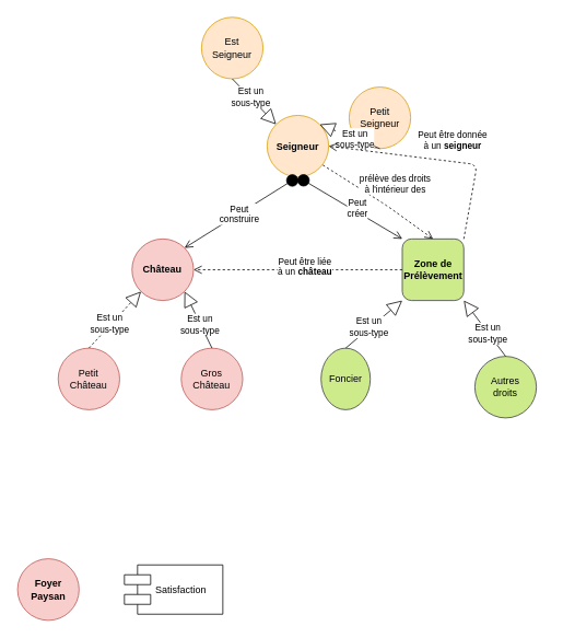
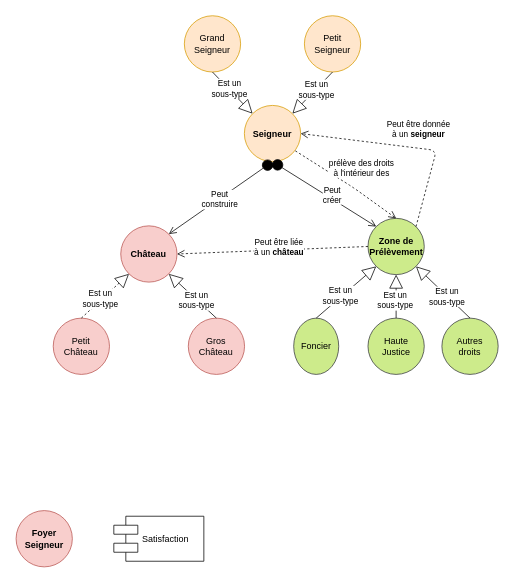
- <mxCell id="3" value="Est&lt;br&gt;Seigneur&lt;br&gt;" style="ellipse;whiteSpace=wrap;html=1;aspect=fixed;fillColor=#ffe6cc;strokeColor=#d79b00;" vertex="1" parent="1"><mxGeometry x="245" y="20.5" width="75" height="75" as="geometry" /></mxCell>
+ <mxCell id="3" value="Grand&lt;br&gt;Seigneur&lt;br&gt;" style="ellipse;whiteSpace=wrap;html=1;aspect=fixed;fillColor=#ffe6cc;strokeColor=#d79b00;" vertex="1" parent="1"><mxGeometry x="245" y="20.5" width="75" height="75" as="geometry" /></mxCell>
- <mxCell id="4" value="Petit&lt;br&gt;Seigneur&lt;br&gt;" style="ellipse;whiteSpace=wrap;html=1;aspect=fixed;fillColor=#ffe6cc;strokeColor=#d79b00;" vertex="1" parent="1"><mxGeometry x="425" y="105.5" width="75" height="75" as="geometry" /></mxCell>
+ <mxCell id="4" value="Petit&lt;br&gt;Seigneur&lt;br&gt;" style="ellipse;whiteSpace=wrap;html=1;aspect=fixed;fillColor=#ffe6cc;strokeColor=#d79b00;" vertex="1" parent="1"><mxGeometry x="405" y="20.5" width="75" height="75" as="geometry" /></mxCell>
- <mxCell id="8" value="&lt;b&gt;Château&lt;/b&gt;" style="ellipse;whiteSpace=wrap;html=1;aspect=fixed;fillColor=#f8cecc;strokeColor=#b85450;" vertex="1" parent="1"><mxGeometry x="160.25" y="290.5" width="75" height="75" as="geometry" /></mxCell>
+ <mxCell id="8" value="&lt;b&gt;Château&lt;/b&gt;" style="ellipse;whiteSpace=wrap;html=1;aspect=fixed;fillColor=#f8cecc;strokeColor=#b85450;" vertex="1" parent="1"><mxGeometry x="160.25" y="300.5" width="75" height="75" as="geometry" /></mxCell>
- <mxCell id="14" value="&lt;b&gt;Zone de&lt;br&gt;Prélèvement&lt;br&gt;&lt;/b&gt;" style="whiteSpace=wrap;html=1;aspect=fixed;fillColor=#cdeb8b;strokeColor=#36393d;rounded=1;" vertex="1" parent="1"><mxGeometry x="489.75" y="290.5" width="75" height="75" as="geometry" /></mxCell>
+ <mxCell id="14" value="&lt;b&gt;Zone de&lt;br&gt;Prélèvement&lt;br&gt;&lt;/b&gt;" style="ellipse;whiteSpace=wrap;html=1;aspect=fixed;fillColor=#cdeb8b;strokeColor=#36393d;" vertex="1" parent="1"><mxGeometry x="489.75" y="290.5" width="75" height="75" as="geometry" /></mxCell>
+ <mxCell id="20" value="Est un&lt;br&gt;sous-type&lt;br&gt;" style="endArrow=block;endSize=16;endFill=0;html=1;exitX=0.5;exitY=0;exitDx=0;exitDy=0;entryX=0.5;entryY=1;entryDx=0;entryDy=0;" edge="1" parent="1" source="19" target="14"><mxGeometry x="-0.167" y="1" width="160" relative="1" as="geometry"><mxPoint x="438.321" y="422.5" as="sourcePoint" /><mxPoint x="510.702" y="363.929" as="targetPoint" /><mxPoint as="offset" /></mxGeometry></mxCell>
- <mxCell id="9" value="Gros&lt;br&gt;Château" style="ellipse;whiteSpace=wrap;html=1;aspect=fixed;fillColor=#f8cecc;strokeColor=#b85450;" vertex="1" parent="1"><mxGeometry x="220.25" y="423.5" width="75" height="75" as="geometry" /></mxCell>
+ <mxCell id="9" value="Gros&lt;br&gt;Château" style="ellipse;whiteSpace=wrap;html=1;aspect=fixed;fillColor=#f8cecc;strokeColor=#b85450;" vertex="1" parent="1"><mxGeometry x="250.25" y="423.5" width="75" height="75" as="geometry" /></mxCell>
+ <mxCell id="19" value="Haute&lt;br&gt;Justice&lt;br&gt;" style="ellipse;whiteSpace=wrap;html=1;aspect=fixed;fillColor=#cdeb8b;strokeColor=#36393d;" vertex="1" parent="1"><mxGeometry x="489.75" y="423.5" width="75" height="75" as="geometry" /></mxCell>
- <mxCell id="15" value="Autres&lt;br&gt;droits&lt;br&gt;" style="ellipse;whiteSpace=wrap;html=1;aspect=fixed;fillColor=#cdeb8b;strokeColor=#36393d;" vertex="1" parent="1"><mxGeometry x="578.25" y="433.5" width="75" height="75" as="geometry" /></mxCell>
+ <mxCell id="15" value="Autres&lt;br&gt;droits&lt;br&gt;" style="ellipse;whiteSpace=wrap;html=1;aspect=fixed;fillColor=#cdeb8b;strokeColor=#36393d;" vertex="1" parent="1"><mxGeometry x="588.25" y="423.5" width="75" height="75" as="geometry" /></mxCell>
- <mxCell id="24" value="&lt;b&gt;Foyer&lt;br&gt;Paysan&lt;br&gt;&lt;/b&gt;" style="ellipse;whiteSpace=wrap;html=1;aspect=fixed;fillColor=#f8cecc;strokeColor=#b85450;" vertex="1" parent="1"><mxGeometry x="20.75" y="680" width="75" height="75" as="geometry" /></mxCell>
+ <mxCell id="24" value="&lt;b&gt;Foyer&lt;br&gt;Seigneur&lt;br&gt;&lt;/b&gt;" style="ellipse;whiteSpace=wrap;html=1;aspect=fixed;fillColor=#f8cecc;strokeColor=#b85450;" vertex="1" parent="1"><mxGeometry x="20.75" y="680" width="75" height="75" as="geometry" /></mxCell>
